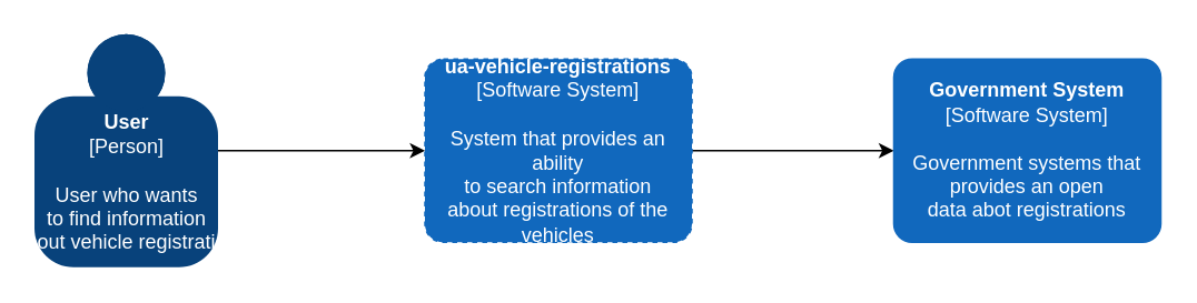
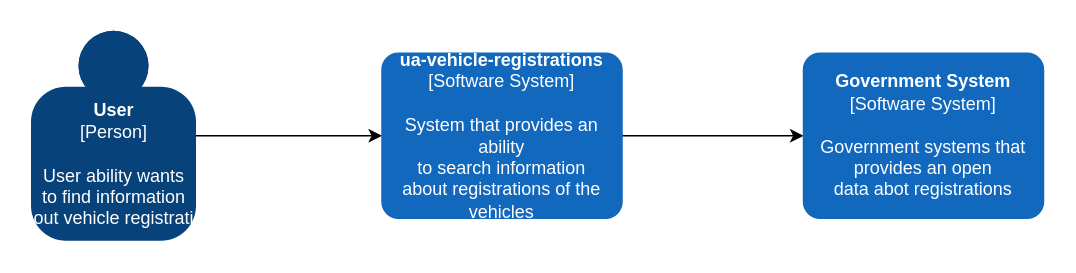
- <mxCell id="5" value="&lt;b&gt;ua-vehicle-registrations&lt;/b&gt;&lt;div&gt;[Software System]&lt;/div&gt;&lt;br&gt;&lt;div&gt;System that provides an ability&#10;to search information&#10;about registrations of the&#10;vehicles&lt;/div&gt;" style="rounded=1;whiteSpace=wrap;html=1;labelBackgroundColor=none;fillColor=#1168BD;fontColor=#ffffff;align=center;arcSize=10;strokeColor=#1168BD;metaEdit=1;metaData={&quot;c4Type&quot;:{&quot;editable&quot;:false}};points=[[0.25,0,0],[0.5,0,0],[0.75,0,0],[1,0.25,0],[1,0.5,0],[1,0.75,0],[0.75,1,0],[0.5,1,0],[0.25,1,0],[0,0.75,0],[0,0.5,0],[0,0.25,0]];glass=0;shadow=0;sketch=0;dashed=1;" parent="1" vertex="1"><mxGeometry x="254" y="35" width="160" height="110.0" as="geometry" /></mxCell>
+ <mxCell id="5" value="&lt;b&gt;ua-vehicle-registrations&lt;/b&gt;&lt;div&gt;[Software System]&lt;/div&gt;&lt;br&gt;&lt;div&gt;System that provides an ability&#10;to search information&#10;about registrations of the&#10;vehicles&lt;/div&gt;" style="rounded=1;whiteSpace=wrap;html=1;labelBackgroundColor=none;fillColor=#1168BD;fontColor=#ffffff;align=center;arcSize=10;strokeColor=#1168BD;metaEdit=1;metaData={&quot;c4Type&quot;:{&quot;editable&quot;:false}};points=[[0.25,0,0],[0.5,0,0],[0.75,0,0],[1,0.25,0],[1,0.5,0],[1,0.75,0],[0.75,1,0],[0.5,1,0],[0.25,1,0],[0,0.75,0],[0,0.5,0],[0,0.25,0]];glass=0;shadow=0;sketch=0;" parent="1" vertex="1"><mxGeometry x="254" y="35" width="160" height="110.0" as="geometry" /></mxCell>
- <mxCell id="3" value="&lt;b&gt;User&lt;/b&gt;&lt;div&gt;[Person]&lt;/div&gt;&lt;br&gt;&lt;div&gt;User who wants&#10;to find information&#10;about vehicle registration&lt;/div&gt;" style="html=1;dashed=0;whitespace=wrap;fillColor=#08427b;strokeColor=none;fontColor=#ffffff;shape=mxgraph.c4.person;align=center;metaEdit=1;points=[[0.5,0,0],[1,0.5,0],[1,0.75,0],[0.75,1,0],[0.5,1,0],[0.25,1,0],[0,0.75,0],[0,0.5,0]];metaData={&quot;c4Type&quot;:{&quot;editable&quot;:false}};" parent="1" vertex="1"><mxGeometry x="20" y="20" width="110.0" height="140" as="geometry" /></mxCell>
+ <mxCell id="3" value="&lt;b&gt;User&lt;/b&gt;&lt;div&gt;[Person]&lt;/div&gt;&lt;br&gt;&lt;div&gt;User ability wants&#10;to find information&#10;about vehicle registration&lt;/div&gt;" style="html=1;dashed=0;whitespace=wrap;fillColor=#08427b;strokeColor=none;fontColor=#ffffff;shape=mxgraph.c4.person;align=center;metaEdit=1;points=[[0.5,0,0],[1,0.5,0],[1,0.75,0],[0.75,1,0],[0.5,1,0],[0.25,1,0],[0,0.75,0],[0,0.5,0]];metaData={&quot;c4Type&quot;:{&quot;editable&quot;:false}};" parent="1" vertex="1"><mxGeometry x="20" y="20" width="110.0" height="140" as="geometry" /></mxCell>
